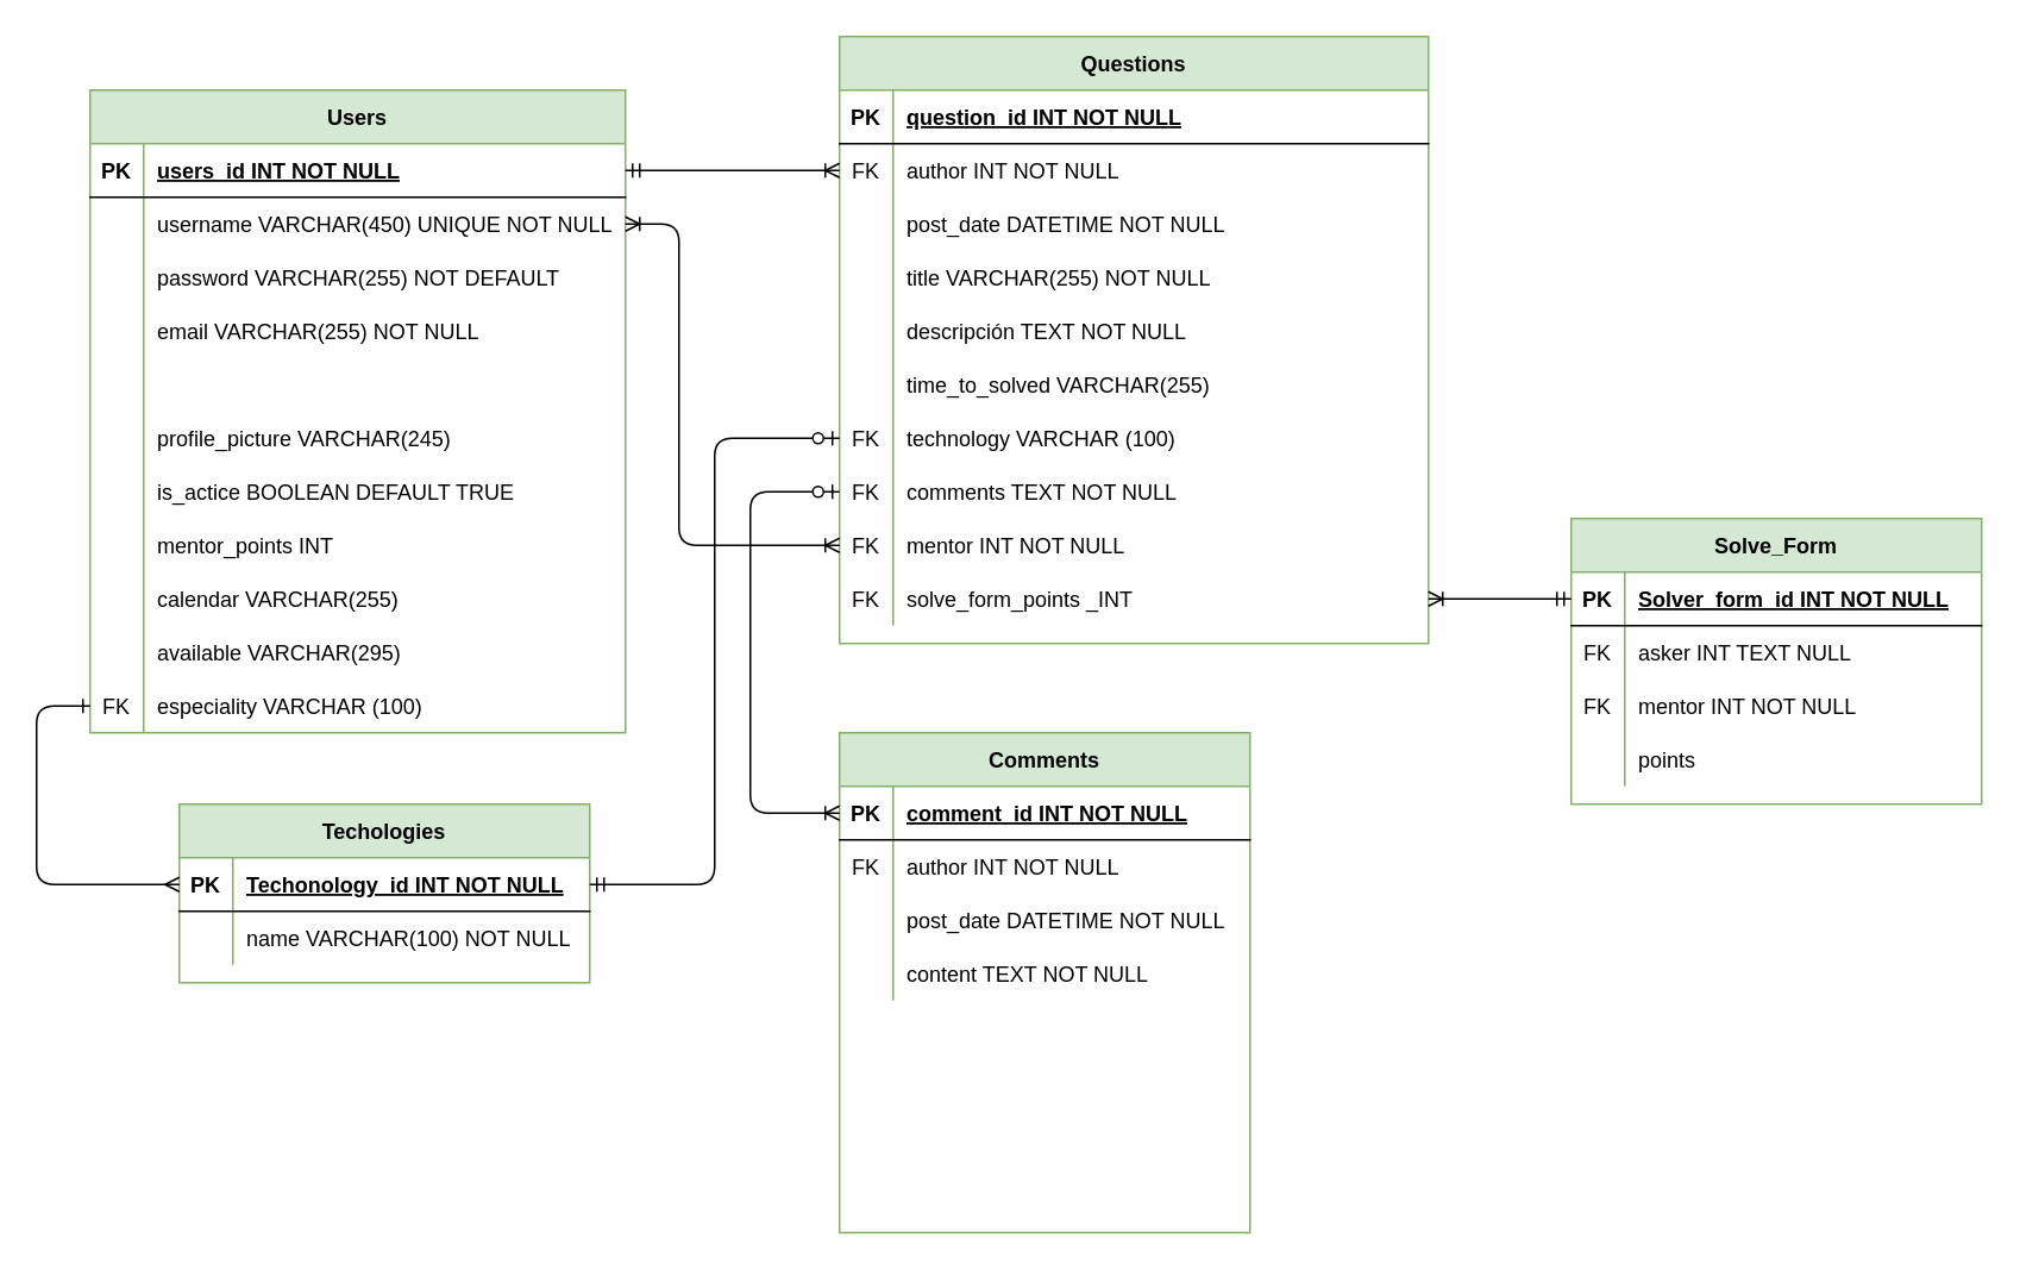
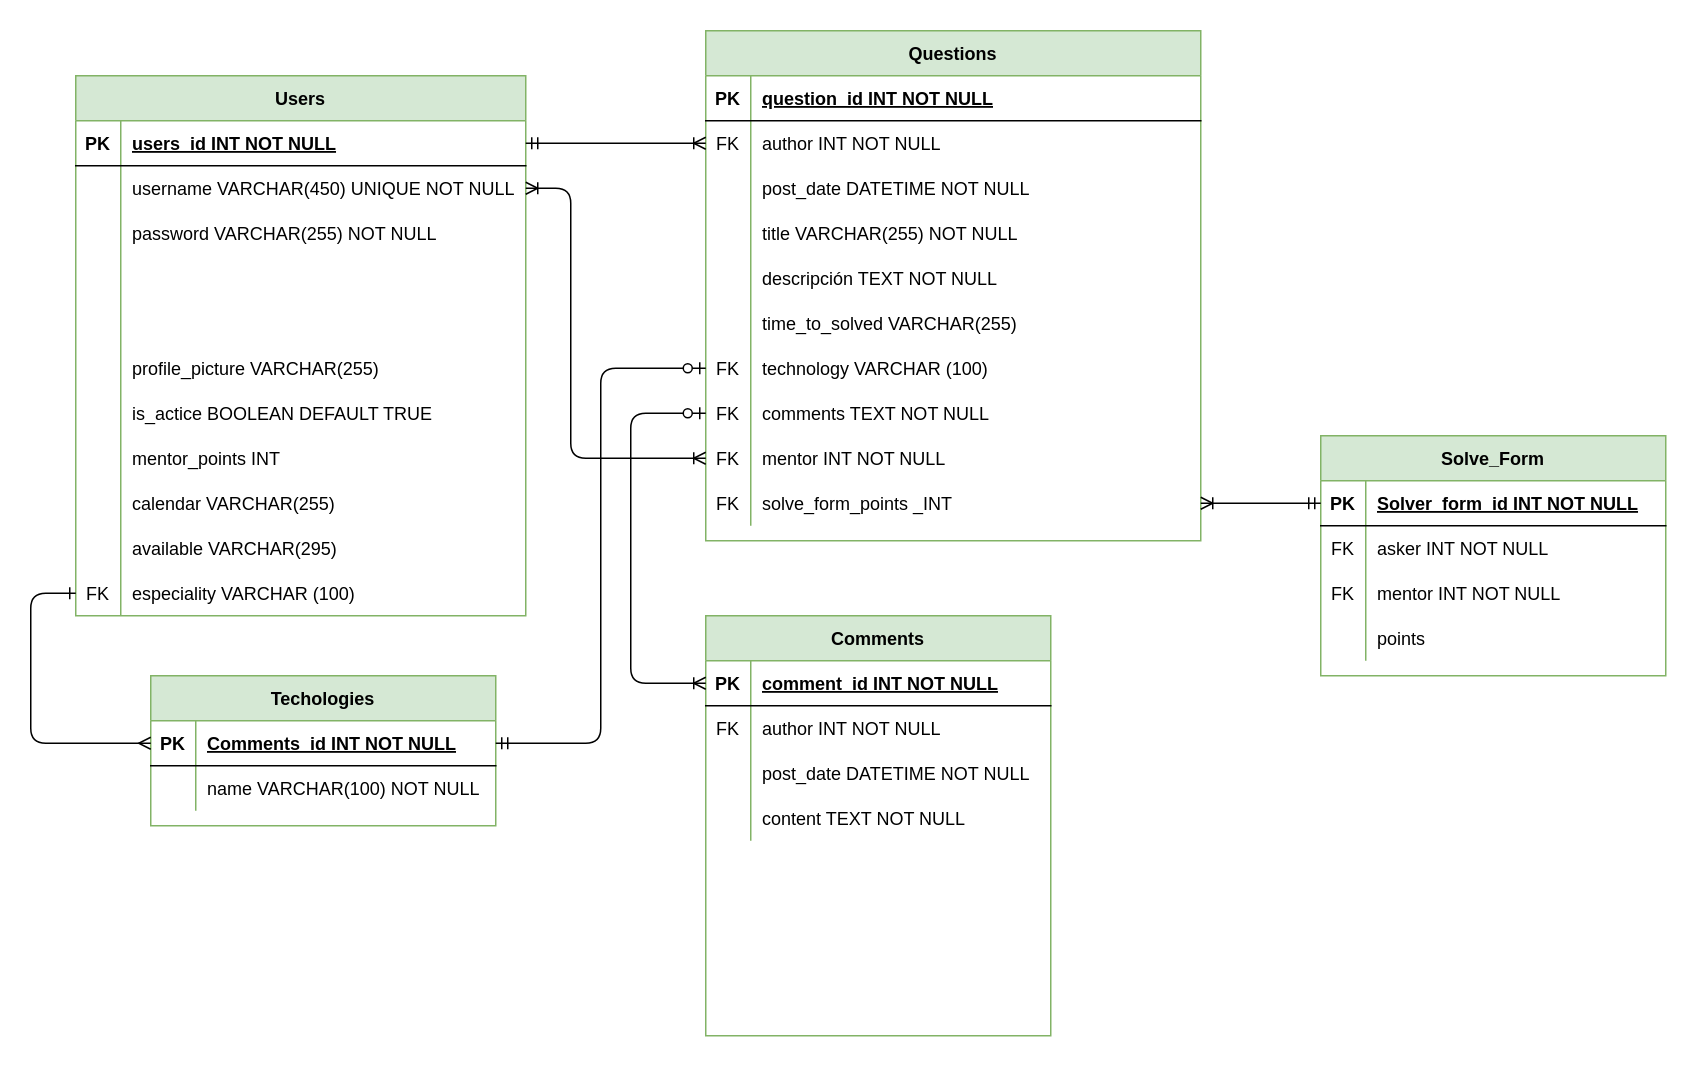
- <mxCell id="11" value="password VARCHAR(255) NOT DEFAULT" style="shape=partialRectangle;connectable=0;fillColor=none;top=0;left=0;bottom=0;right=0;align=left;spacingLeft=6;overflow=hidden;" parent="9" vertex="1"><mxGeometry x="30" width="270" height="30" as="geometry" /></mxCell>
+ <mxCell id="11" value="password VARCHAR(255) NOT NULL" style="shape=partialRectangle;connectable=0;fillColor=none;top=0;left=0;bottom=0;right=0;align=left;spacingLeft=6;overflow=hidden;" parent="9" vertex="1"><mxGeometry x="30" width="270" height="30" as="geometry" /></mxCell>
- <mxCell id="14" value="email VARCHAR(255) NOT NULL" style="shape=partialRectangle;connectable=0;fillColor=none;top=0;left=0;bottom=0;right=0;align=left;spacingLeft=6;overflow=hidden;" parent="12" vertex="1"><mxGeometry x="30" width="270" height="30" as="geometry" /></mxCell>
- <mxCell id="19" value="profile_picture VARCHAR(245)" style="shape=partialRectangle;connectable=0;fillColor=none;top=0;left=0;bottom=0;right=0;align=left;spacingLeft=6;overflow=hidden;" vertex="1" parent="17"><mxGeometry x="30" width="270" height="30" as="geometry" /></mxCell>
+ <mxCell id="19" value="profile_picture VARCHAR(255)" style="shape=partialRectangle;connectable=0;fillColor=none;top=0;left=0;bottom=0;right=0;align=left;spacingLeft=6;overflow=hidden;" vertex="1" parent="17"><mxGeometry x="30" width="270" height="30" as="geometry" /></mxCell>
- <mxCell id="92" value="asker INT TEXT NULL" style="shape=partialRectangle;connectable=0;fillColor=none;top=0;left=0;bottom=0;right=0;align=left;spacingLeft=6;overflow=hidden;" parent="90" vertex="1"><mxGeometry x="30" width="200" height="30" as="geometry" /></mxCell>
+ <mxCell id="92" value="asker INT NOT NULL" style="shape=partialRectangle;connectable=0;fillColor=none;top=0;left=0;bottom=0;right=0;align=left;spacingLeft=6;overflow=hidden;" parent="90" vertex="1"><mxGeometry x="30" width="200" height="30" as="geometry" /></mxCell>
- <mxCell id="38" value="Techonology_id INT NOT NULL" style="shape=partialRectangle;connectable=0;fillColor=none;top=0;left=0;bottom=0;right=0;align=left;spacingLeft=6;fontStyle=5;overflow=hidden;" parent="36" vertex="1"><mxGeometry x="30" width="200" height="30" as="geometry" /></mxCell>
+ <mxCell id="38" value="Comments_id INT NOT NULL" style="shape=partialRectangle;connectable=0;fillColor=none;top=0;left=0;bottom=0;right=0;align=left;spacingLeft=6;fontStyle=5;overflow=hidden;" parent="36" vertex="1"><mxGeometry x="30" width="200" height="30" as="geometry" /></mxCell>
